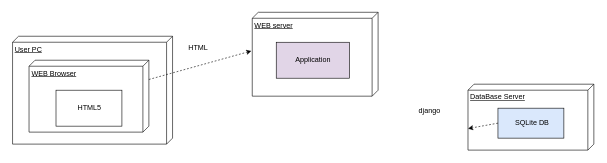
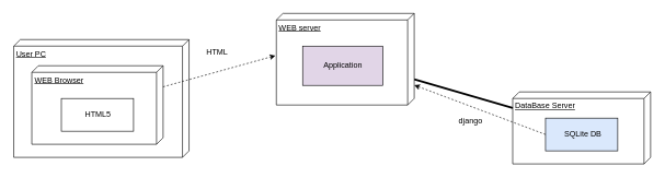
+ <mxCell id="11" value="" style="endArrow=none;html=1;strokeWidth=3;" edge="1" parent="1" source="8" target="18"><mxGeometry width="50" height="50" relative="1" as="geometry"><mxPoint x="440" y="290" as="sourcePoint" /><mxPoint x="690" y="240" as="targetPoint" /></mxGeometry></mxCell>
- <mxCell id="5" value="&lt;span&gt;HTML5&lt;/span&gt;" style="html=1;" vertex="1" parent="3"><mxGeometry x="45" y="50" width="110" height="60" as="geometry" /></mxCell>
+ <mxCell id="5" value="&lt;span&gt;HTML5&lt;/span&gt;" style="html=1;" vertex="1" parent="3"><mxGeometry x="45" y="50" width="110" height="50" as="geometry" /></mxCell>
- <mxCell id="20" value="" style="endArrow=classic;html=1;dashed=1;exitX=0;exitY=0.5;exitDx=0;exitDy=0;" edge="1" parent="1" source="9" target="8"><mxGeometry width="50" height="50" relative="1" as="geometry"><mxPoint x="801" y="200" as="sourcePoint" /><mxPoint x="535" y="415" as="targetPoint" /></mxGeometry></mxCell>
+ <mxCell id="20" value="" style="endArrow=classic;html=1;dashed=1;exitX=0;exitY=0.5;exitDx=0;exitDy=0;" edge="1" parent="1" source="9" target="18"><mxGeometry width="50" height="50" relative="1" as="geometry"><mxPoint x="801" y="200" as="sourcePoint" /><mxPoint x="535" y="415" as="targetPoint" /></mxGeometry></mxCell>
